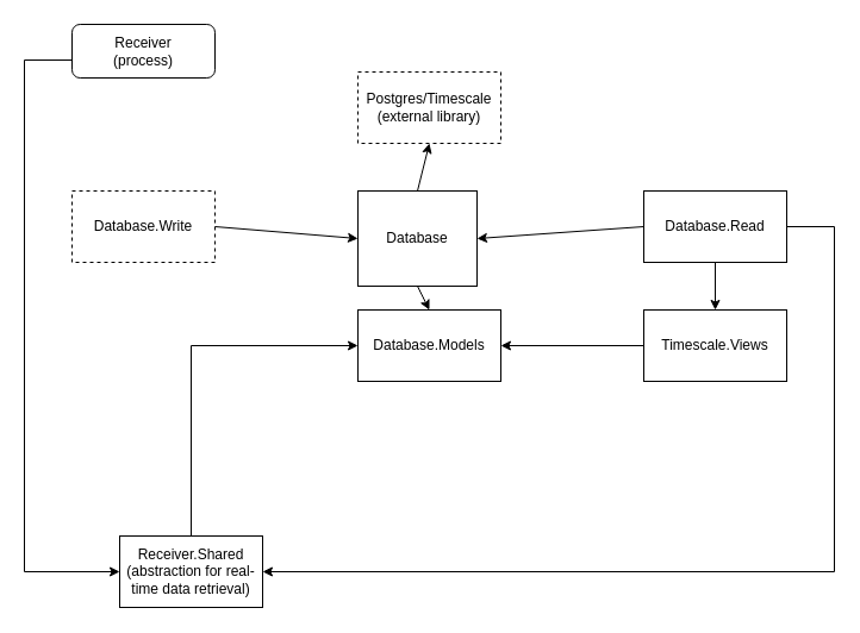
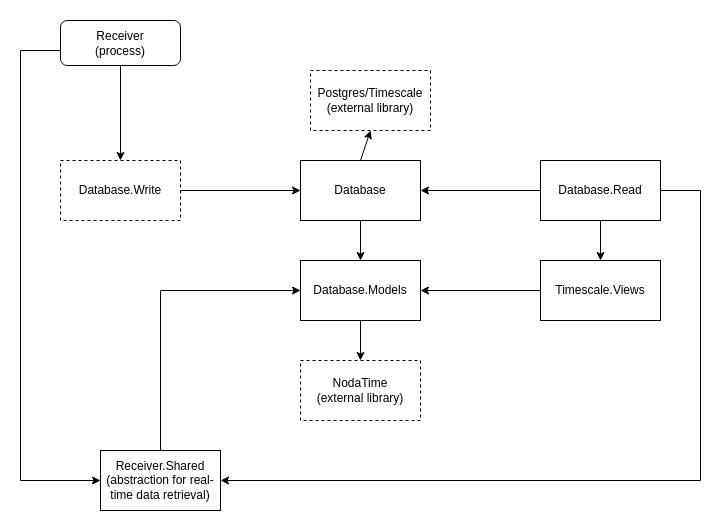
- <mxCell id="5" value="&lt;div&gt;Postgres/Timescale&lt;/div&gt;&lt;div&gt;(external library)&lt;br&gt;&lt;/div&gt;" style="rounded=0;whiteSpace=wrap;html=1;dashed=1;" parent="1" vertex="1"><mxGeometry x="300" y="60" width="120" height="60" as="geometry" /></mxCell>
+ <mxCell id="5" value="&lt;div&gt;Postgres/Timescale&lt;/div&gt;&lt;div&gt;(external library)&lt;br&gt;&lt;/div&gt;" style="rounded=0;whiteSpace=wrap;html=1;dashed=1;" parent="1" vertex="1"><mxGeometry x="310" y="70" width="120" height="60" as="geometry" /></mxCell>
+ <mxCell id="15" value="" style="endArrow=classic;html=1;rounded=0;entryX=0.5;entryY=0;entryDx=0;entryDy=0;exitX=0.5;exitY=1;exitDx=0;exitDy=0;" parent="1" source="3" target="6" edge="1"><mxGeometry width="50" height="50" relative="1" as="geometry"><mxPoint x="-20" y="200" as="sourcePoint" /><mxPoint x="30" y="150" as="targetPoint" /></mxGeometry></mxCell>
- <mxCell id="4" value="Database" style="rounded=0;whiteSpace=wrap;html=1;" parent="1" vertex="1"><mxGeometry x="300" y="160" width="100" height="80" as="geometry" /></mxCell>
+ <mxCell id="4" value="Database" style="rounded=0;whiteSpace=wrap;html=1;" parent="1" vertex="1"><mxGeometry x="300" y="160" width="120" height="60" as="geometry" /></mxCell>
+ <mxCell id="21" value="" style="endArrow=classic;html=1;rounded=0;entryX=0.5;entryY=0;entryDx=0;entryDy=0;exitX=0.5;exitY=1;exitDx=0;exitDy=0;" parent="1" source="9" target="20" edge="1"><mxGeometry width="50" height="50" relative="1" as="geometry"><mxPoint x="560" y="410" as="sourcePoint" /><mxPoint x="610" y="360" as="targetPoint" /></mxGeometry></mxCell>
+ <mxCell id="20" value="&lt;div&gt;NodaTime&lt;/div&gt;&lt;div&gt;(external library)&lt;br&gt;&lt;/div&gt;" style="rounded=0;whiteSpace=wrap;html=1;dashed=1;" parent="1" vertex="1"><mxGeometry x="300" y="360" width="120" height="60" as="geometry" /></mxCell>
